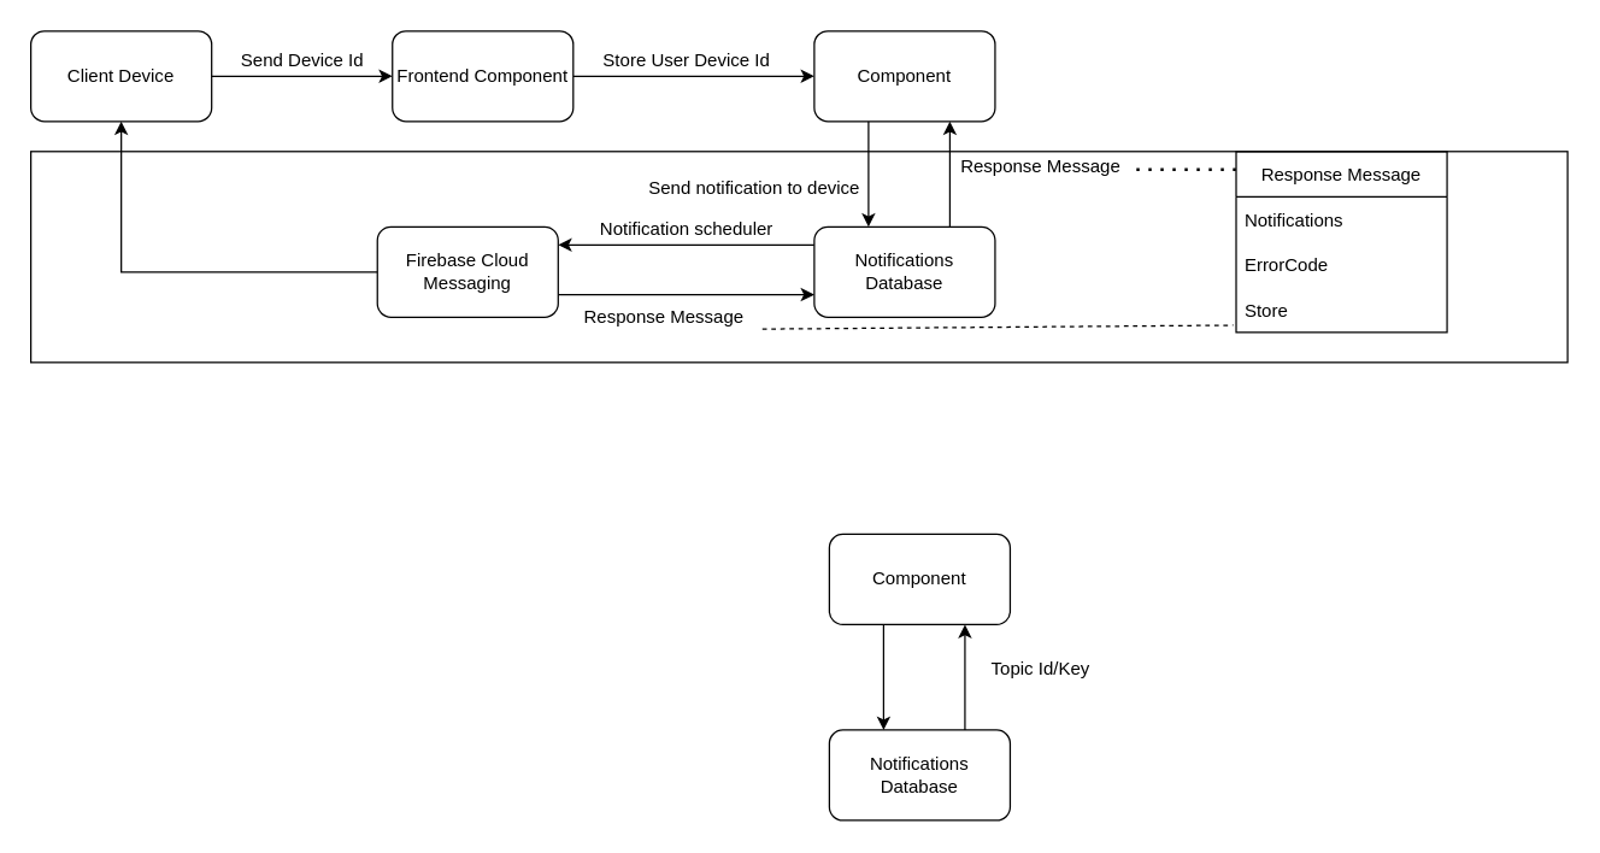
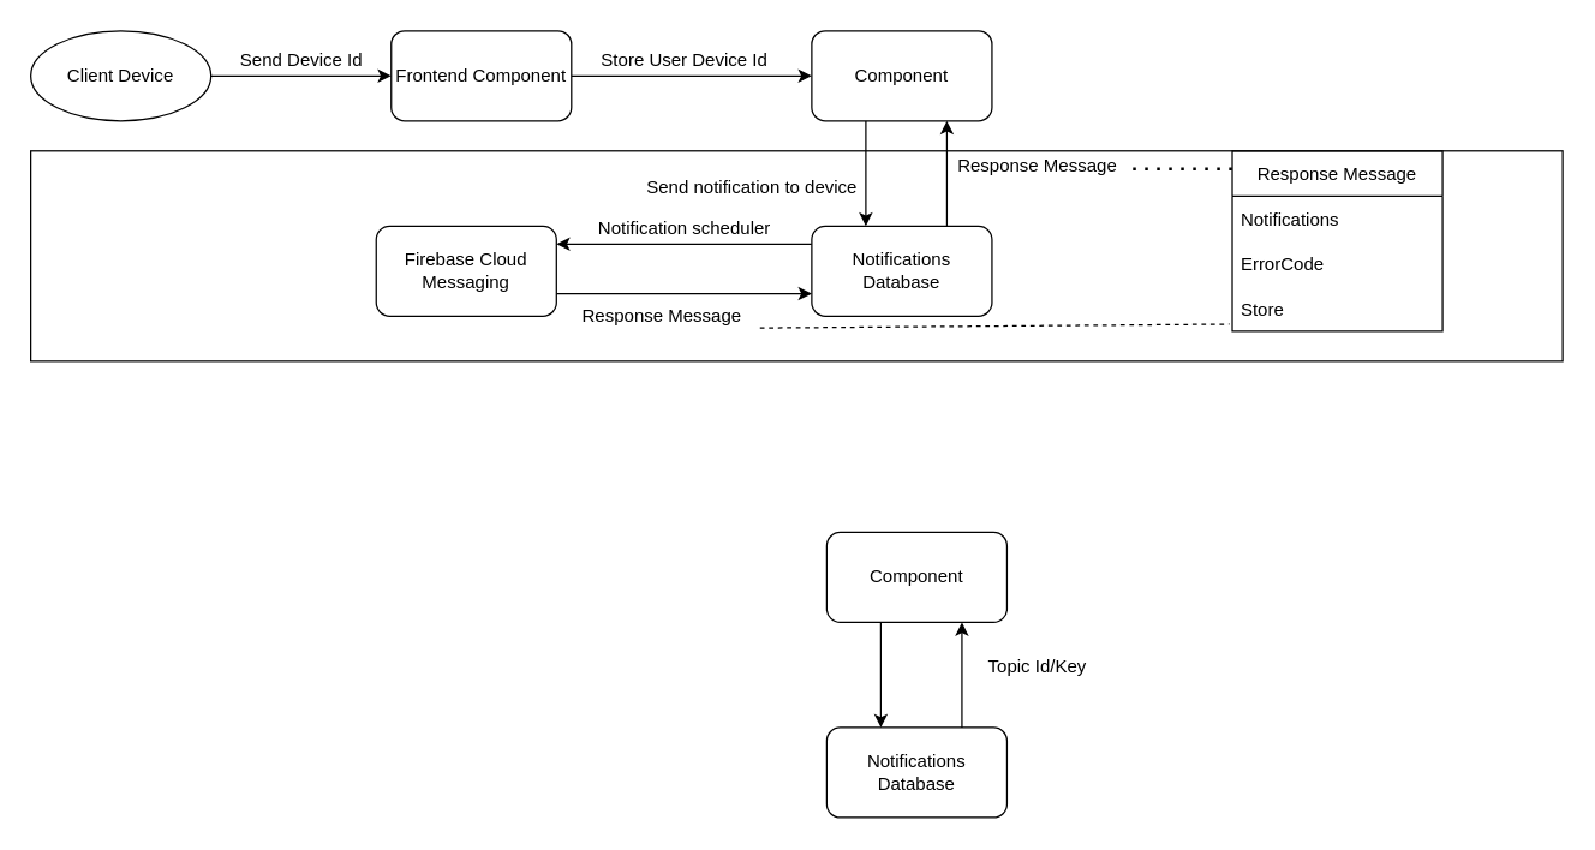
- <mxCell id="5" value="Client Device" style="rounded=1;whiteSpace=wrap;html=1;" vertex="1" parent="1"><mxGeometry x="20" y="20" width="120" height="60" as="geometry" /></mxCell>
+ <mxCell id="5" value="Client Device" style="ellipse;whiteSpace=wrap;html=1;" vertex="1" parent="1"><mxGeometry x="20" y="20" width="120" height="60" as="geometry" /></mxCell>
- <mxCell id="15" style="edgeStyle=orthogonalEdgeStyle;rounded=0;orthogonalLoop=1;jettySize=auto;html=1;exitX=0;exitY=0.5;exitDx=0;exitDy=0;entryX=0.5;entryY=1;entryDx=0;entryDy=0;" edge="1" parent="1" source="17" target="5"><mxGeometry relative="1" as="geometry" /></mxCell>
